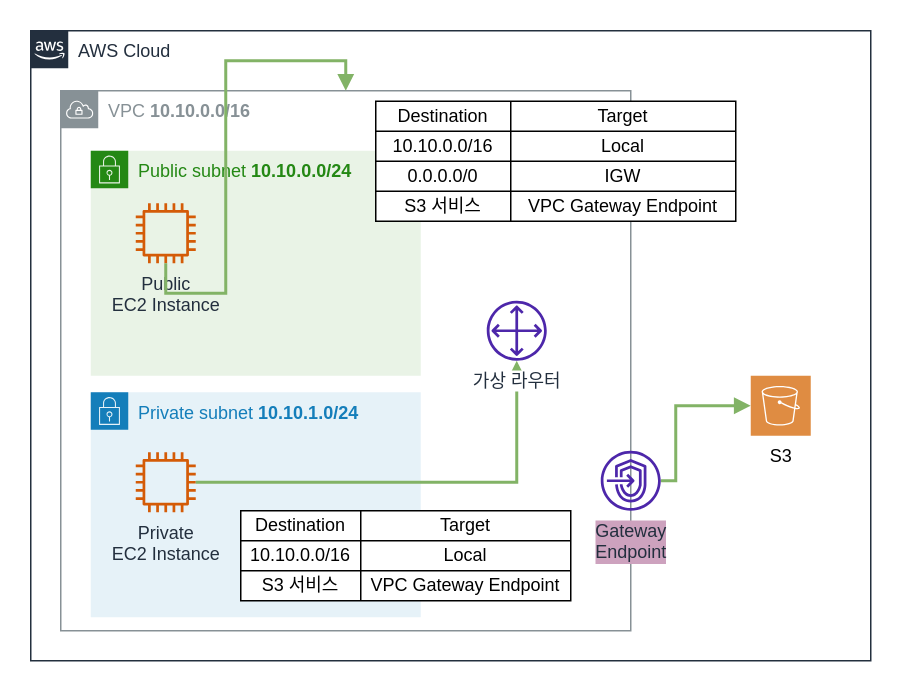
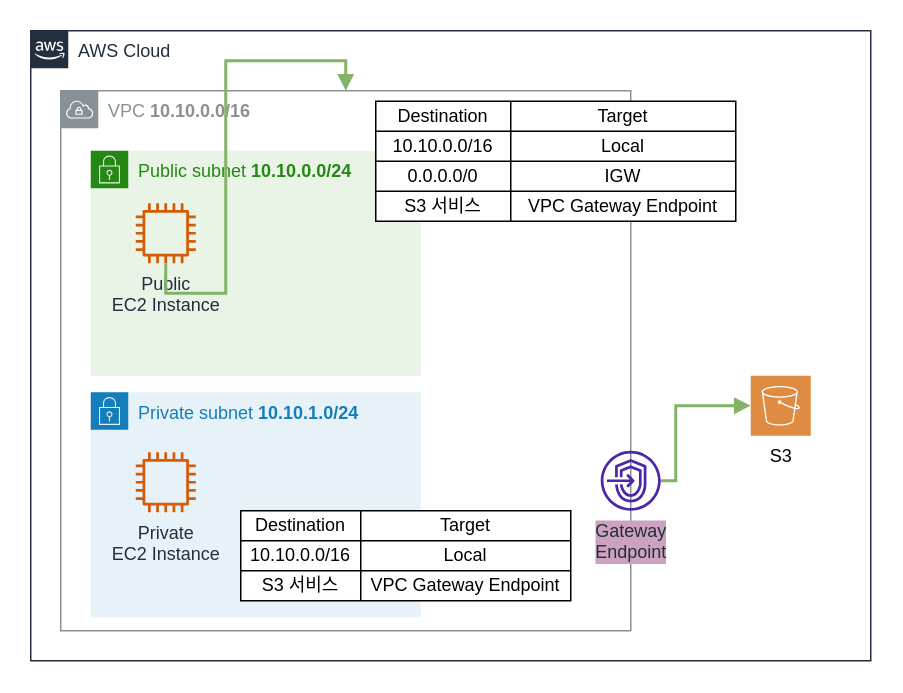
- <mxCell id="13" value="가상 라우터" style="sketch=0;outlineConnect=0;fontColor=#232F3E;gradientColor=none;fillColor=#4D27AA;strokeColor=none;dashed=0;verticalLabelPosition=bottom;verticalAlign=top;align=center;html=1;fontSize=12;fontStyle=0;aspect=fixed;pointerEvents=1;shape=mxgraph.aws4.customer_gateway;labelBackgroundColor=default;" parent="2" vertex="1"><mxGeometry x="304" y="180" width="40" height="40" as="geometry" /></mxCell>
- <mxCell id="12" style="edgeStyle=orthogonalEdgeStyle;rounded=0;orthogonalLoop=1;jettySize=auto;html=1;strokeWidth=2;fillColor=#d5e8d4;strokeColor=#82b366;endArrow=block;endFill=1;" parent="2" source="7" target="13" edge="1"><mxGeometry relative="1" as="geometry" /></mxCell>
